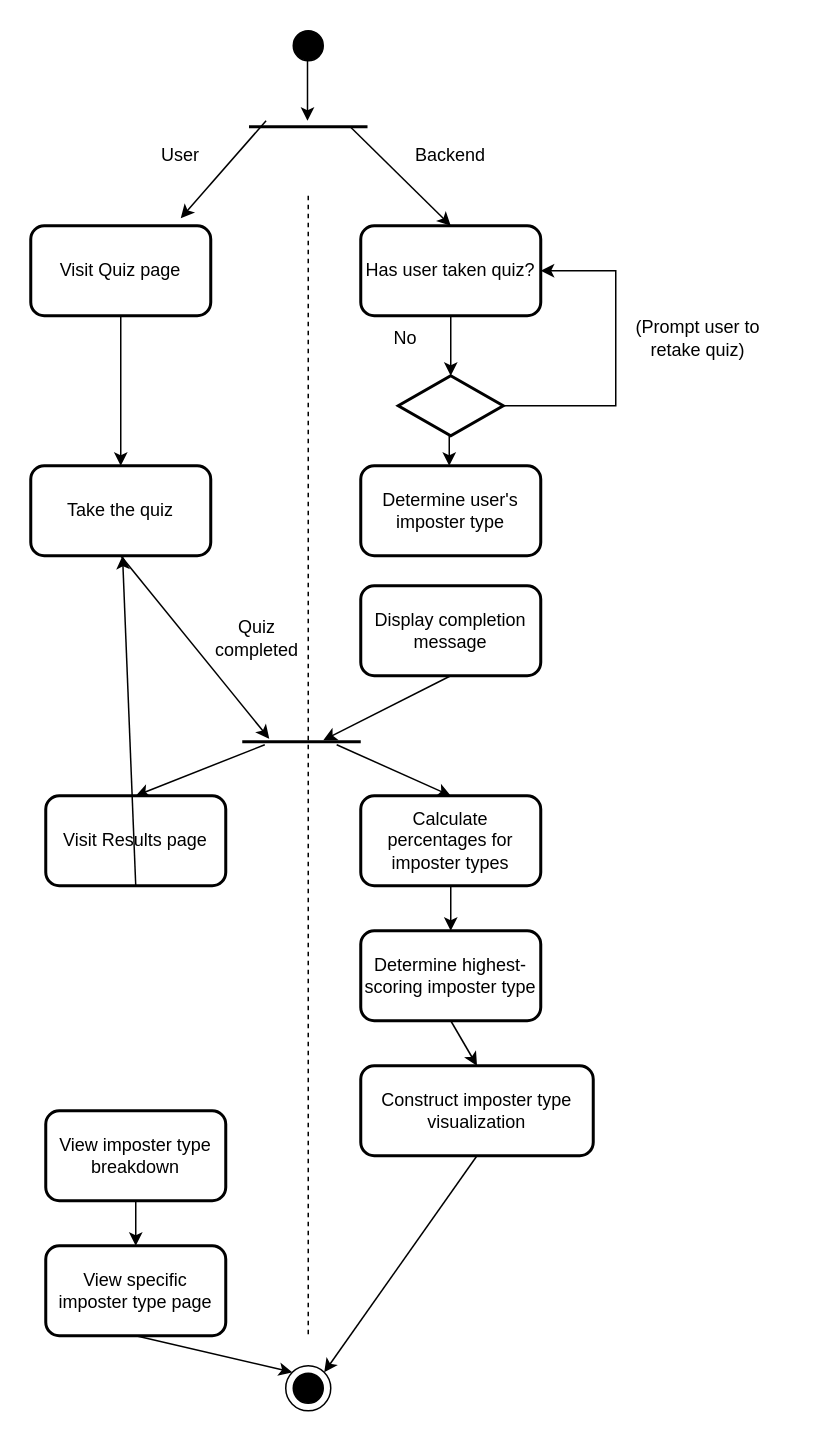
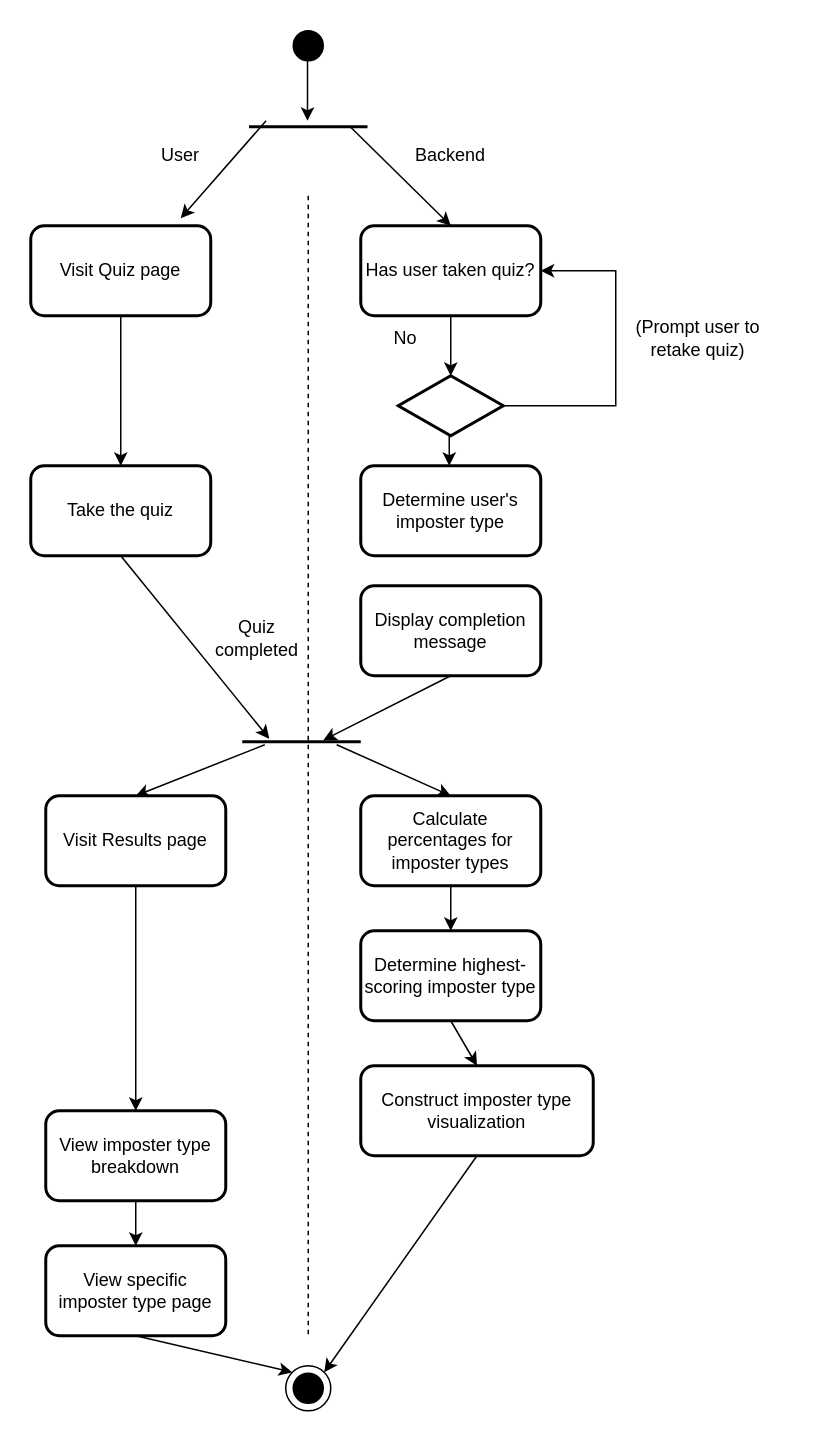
- <mxCell id="34" value="" style="endArrow=classic;html=1;rounded=0;exitX=0.5;exitY=1;exitDx=0;exitDy=0;" edge="1" parent="1" source="25" target="17"><mxGeometry width="50" height="50" relative="1" as="geometry"><mxPoint x="-90" y="700" as="sourcePoint" /><mxPoint x="-40" y="650" as="targetPoint" /></mxGeometry></mxCell>
+ <mxCell id="34" value="" style="endArrow=classic;html=1;rounded=0;exitX=0.5;exitY=1;exitDx=0;exitDy=0;entryX=0.5;entryY=0;entryDx=0;entryDy=0;" edge="1" parent="1" source="25" target="33"><mxGeometry width="50" height="50" relative="1" as="geometry"><mxPoint x="-90" y="700" as="sourcePoint" /><mxPoint x="-40" y="650" as="targetPoint" /></mxGeometry></mxCell>
